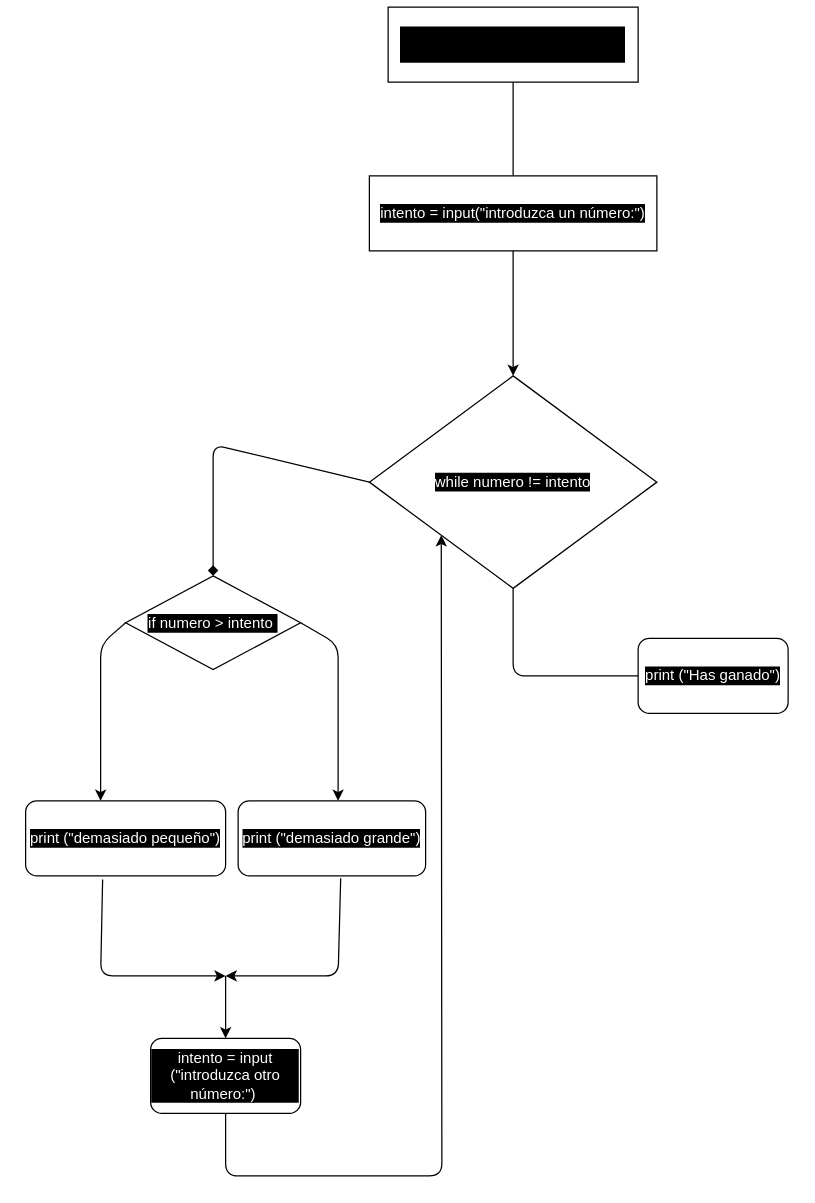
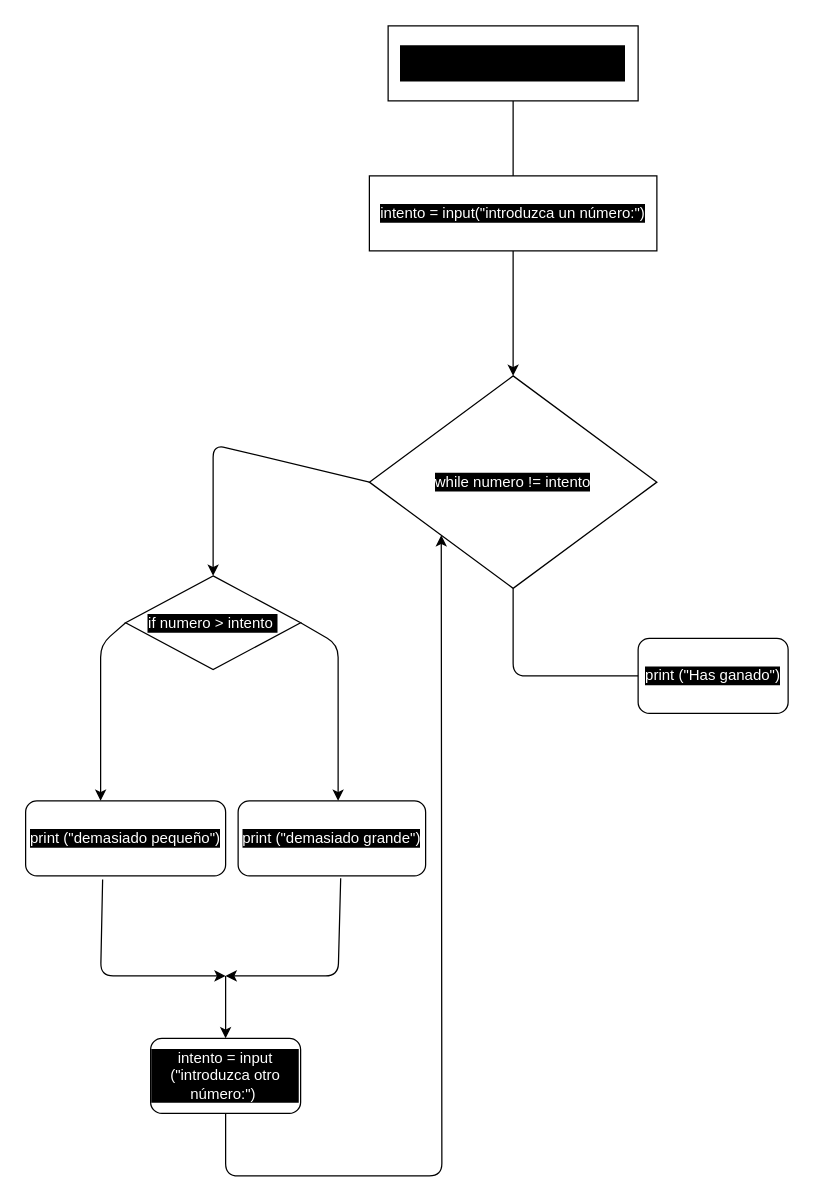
- <mxCell id="2" value="import random&lt;br&gt;numero = random.randint (0, 100)" style="rounded=0;whiteSpace=wrap;html=1;labelBackgroundColor=#000000;" parent="1" vertex="1"><mxGeometry x="310" y="5" width="200" height="60" as="geometry" /></mxCell>
+ <mxCell id="2" value="import random&lt;br&gt;numero = random.randint (0, 100)" style="rounded=0;whiteSpace=wrap;html=1;labelBackgroundColor=#000000;" parent="1" vertex="1"><mxGeometry x="310" y="20" width="200" height="60" as="geometry" /></mxCell>
- <mxCell id="6" style="edgeStyle=none;html=1;exitX=0;exitY=0.5;exitDx=0;exitDy=0;fontColor=#FFFFFF;entryX=0.5;entryY=0;entryDx=0;entryDy=0;endArrow=diamond;" parent="1" source="8" target="12" edge="1"><mxGeometry relative="1" as="geometry"><mxPoint x="170" y="390" as="targetPoint" /><Array as="points"><mxPoint x="170" y="355" /></Array></mxGeometry></mxCell>
+ <mxCell id="6" style="edgeStyle=none;html=1;exitX=0;exitY=0.5;exitDx=0;exitDy=0;fontColor=#FFFFFF;entryX=0.5;entryY=0;entryDx=0;entryDy=0;" parent="1" source="8" target="12" edge="1"><mxGeometry relative="1" as="geometry"><mxPoint x="170" y="390" as="targetPoint" /><Array as="points"><mxPoint x="170" y="355" /></Array></mxGeometry></mxCell>
